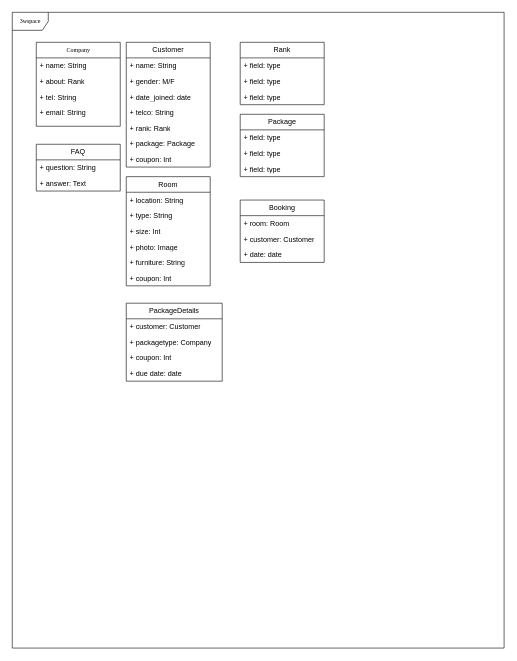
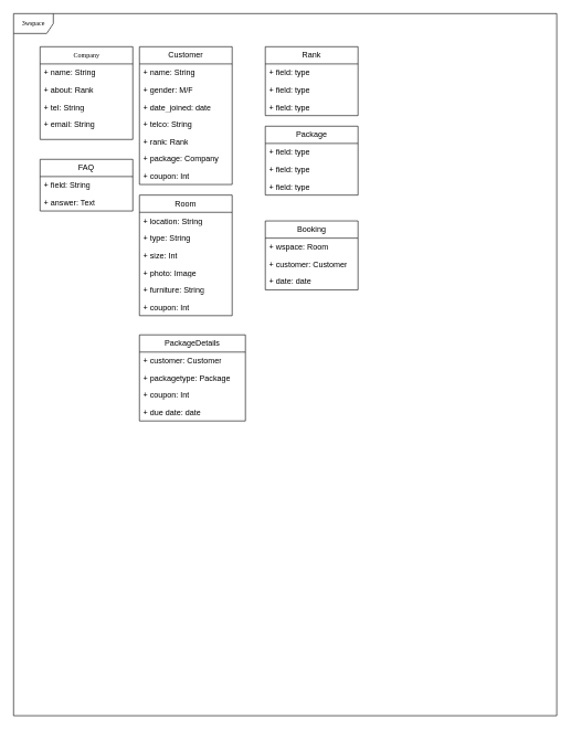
- <mxCell id="17" value="+ package: Package" style="text;strokeColor=none;fillColor=none;align=left;verticalAlign=top;spacingLeft=4;spacingRight=4;overflow=hidden;rotatable=0;points=[[0,0.5],[1,0.5]];portConstraint=eastwest;whiteSpace=wrap;html=1;" vertex="1" parent="11"><mxGeometry y="156" width="140" height="26" as="geometry" /></mxCell>
+ <mxCell id="17" value="+ package: Company" style="text;strokeColor=none;fillColor=none;align=left;verticalAlign=top;spacingLeft=4;spacingRight=4;overflow=hidden;rotatable=0;points=[[0,0.5],[1,0.5]];portConstraint=eastwest;whiteSpace=wrap;html=1;" vertex="1" parent="11"><mxGeometry y="156" width="140" height="26" as="geometry" /></mxCell>
- <mxCell id="9" value="+ question: String" style="text;strokeColor=none;fillColor=none;align=left;verticalAlign=top;spacingLeft=4;spacingRight=4;overflow=hidden;rotatable=0;points=[[0,0.5],[1,0.5]];portConstraint=eastwest;whiteSpace=wrap;html=1;" vertex="1" parent="8"><mxGeometry y="26" width="140" height="26" as="geometry" /></mxCell>
+ <mxCell id="9" value="+ field: String" style="text;strokeColor=none;fillColor=none;align=left;verticalAlign=top;spacingLeft=4;spacingRight=4;overflow=hidden;rotatable=0;points=[[0,0.5],[1,0.5]];portConstraint=eastwest;whiteSpace=wrap;html=1;" vertex="1" parent="8"><mxGeometry y="26" width="140" height="26" as="geometry" /></mxCell>
- <mxCell id="28" value="+ room: Room" style="text;strokeColor=none;fillColor=none;align=left;verticalAlign=top;spacingLeft=4;spacingRight=4;overflow=hidden;rotatable=0;points=[[0,0.5],[1,0.5]];portConstraint=eastwest;whiteSpace=wrap;html=1;" vertex="1" parent="27"><mxGeometry y="26" width="140" height="26" as="geometry" /></mxCell>
+ <mxCell id="28" value="+ wspace: Room" style="text;strokeColor=none;fillColor=none;align=left;verticalAlign=top;spacingLeft=4;spacingRight=4;overflow=hidden;rotatable=0;points=[[0,0.5],[1,0.5]];portConstraint=eastwest;whiteSpace=wrap;html=1;" vertex="1" parent="27"><mxGeometry y="26" width="140" height="26" as="geometry" /></mxCell>
- <mxCell id="40" value="+ packagetype: Company" style="text;strokeColor=none;fillColor=none;align=left;verticalAlign=top;spacingLeft=4;spacingRight=4;overflow=hidden;rotatable=0;points=[[0,0.5],[1,0.5]];portConstraint=eastwest;whiteSpace=wrap;html=1;" vertex="1" parent="38"><mxGeometry y="52" width="160" height="26" as="geometry" /></mxCell>
+ <mxCell id="40" value="+ packagetype: Package" style="text;strokeColor=none;fillColor=none;align=left;verticalAlign=top;spacingLeft=4;spacingRight=4;overflow=hidden;rotatable=0;points=[[0,0.5],[1,0.5]];portConstraint=eastwest;whiteSpace=wrap;html=1;" vertex="1" parent="38"><mxGeometry y="52" width="160" height="26" as="geometry" /></mxCell>
